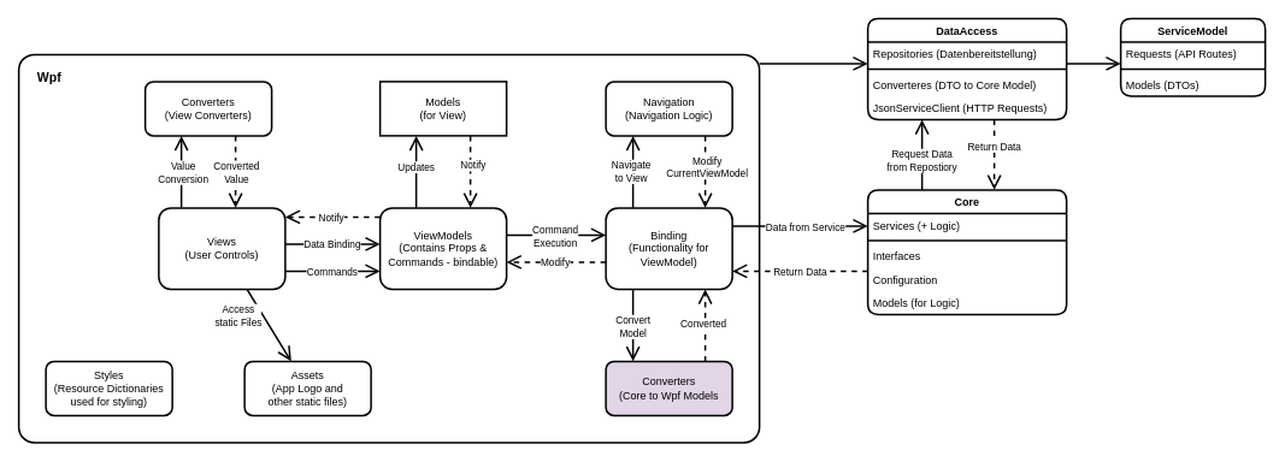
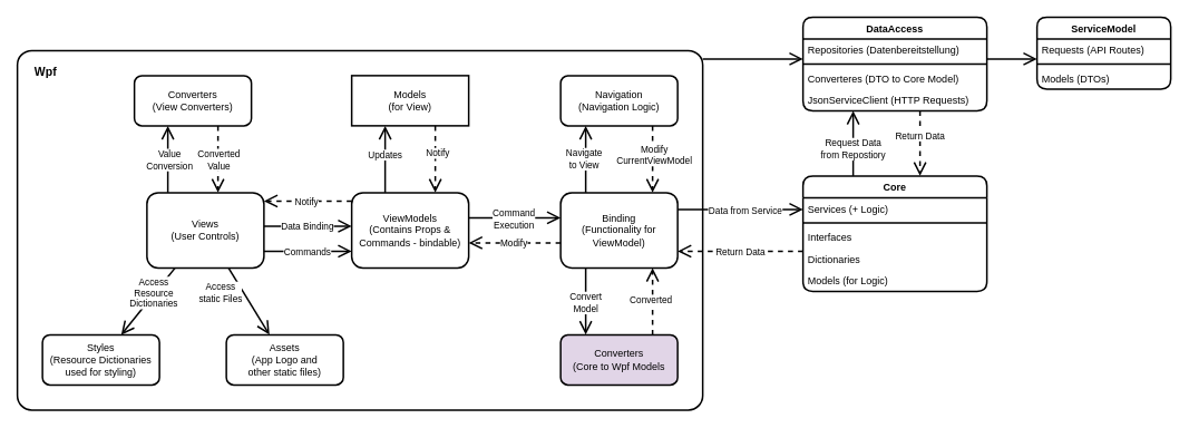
- <mxCell id="9" value="Configuration" style="text;strokeColor=none;fillColor=none;align=left;verticalAlign=top;spacingLeft=4;spacingRight=4;overflow=hidden;rotatable=0;points=[[0,0.5],[1,0.5]];portConstraint=eastwest;" vertex="1" parent="5"><mxGeometry y="86" width="220" height="26" as="geometry" /></mxCell>
+ <mxCell id="9" value="Dictionaries" style="text;strokeColor=none;fillColor=none;align=left;verticalAlign=top;spacingLeft=4;spacingRight=4;overflow=hidden;rotatable=0;points=[[0,0.5],[1,0.5]];portConstraint=eastwest;" vertex="1" parent="5"><mxGeometry y="86" width="220" height="26" as="geometry" /></mxCell>
+ <mxCell id="47" style="rounded=0;orthogonalLoop=1;jettySize=auto;html=1;startArrow=none;startFill=0;endArrow=open;endFill=0;startSize=12;endSize=12;strokeWidth=2;" edge="1" parent="24" source="41" target="46"><mxGeometry relative="1" as="geometry" /></mxCell>
+ <mxCell id="48" value="Access&lt;br&gt;Resource&lt;br&gt;Dictionaries" style="edgeLabel;html=1;align=center;verticalAlign=middle;resizable=0;points=[];" vertex="1" connectable="0" parent="47"><mxGeometry x="-0.147" relative="1" as="geometry"><mxPoint x="1" y="-5" as="offset" /></mxGeometry></mxCell>
